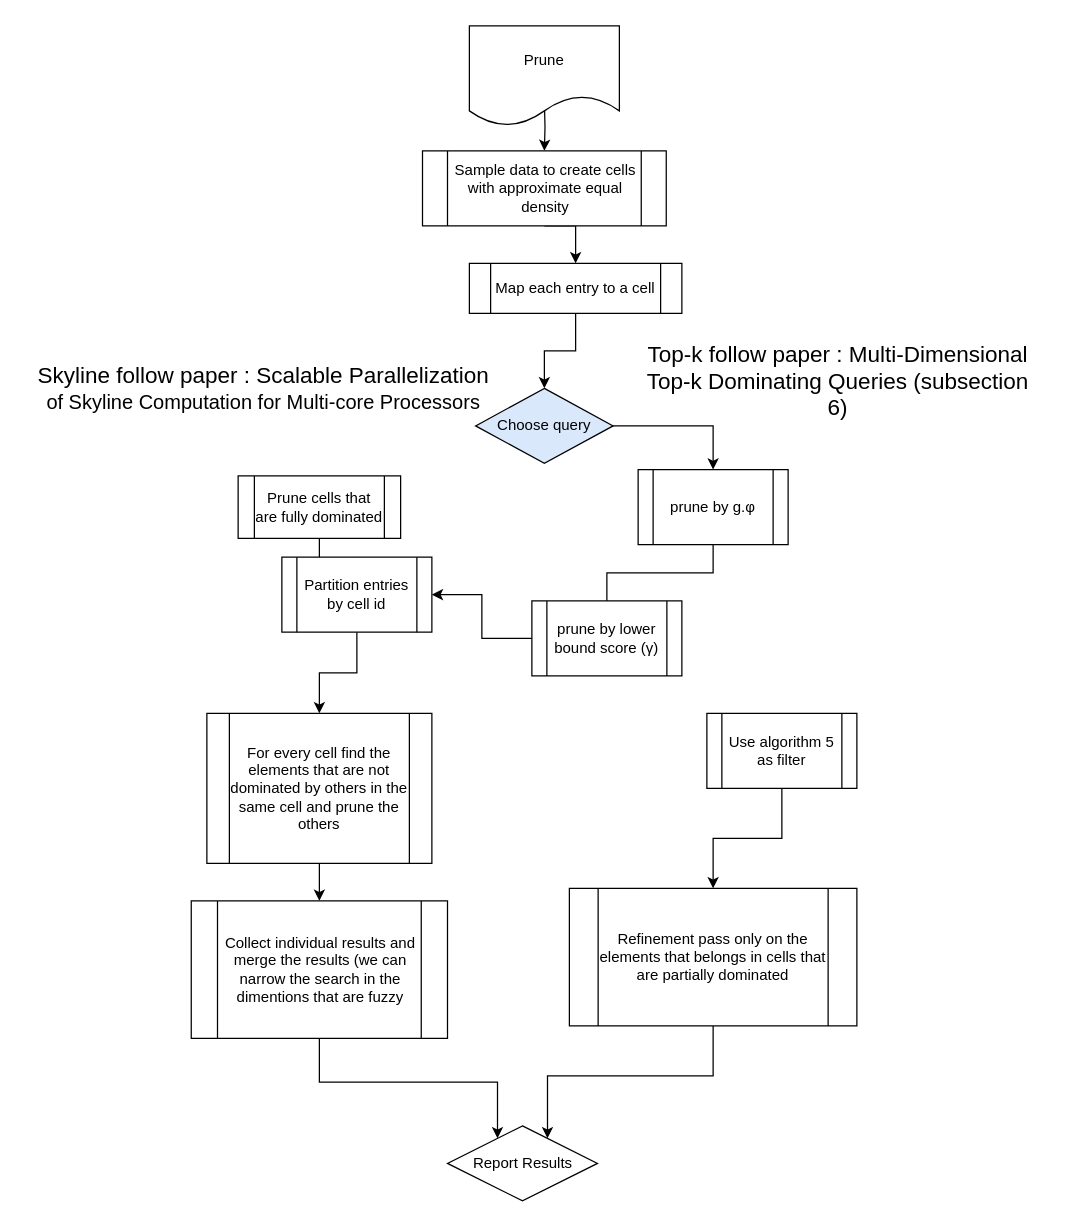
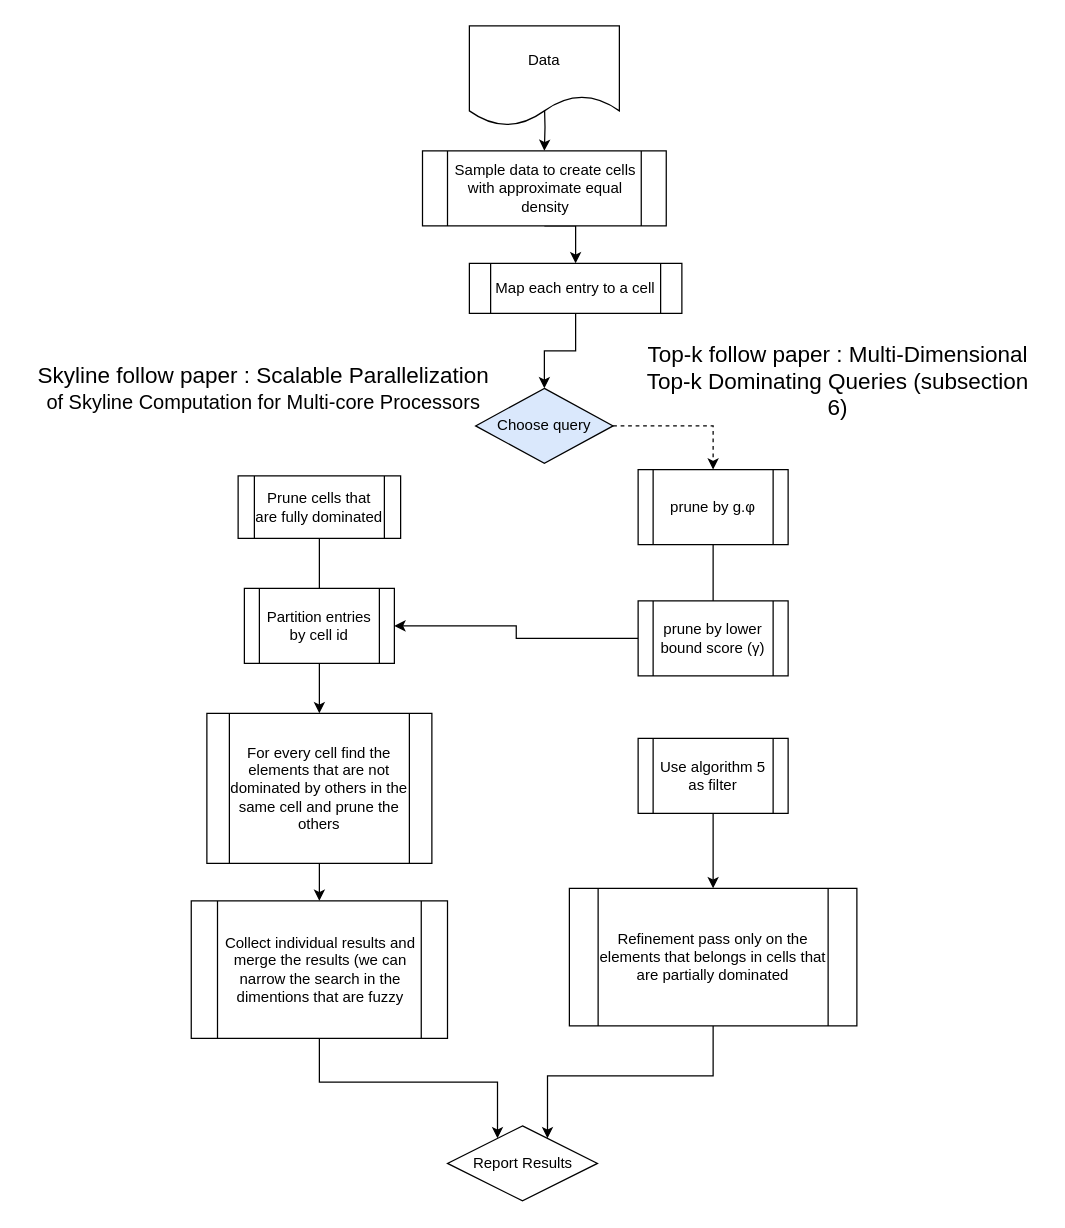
- <mxCell id="9" value="Prune" style="shape=document;whiteSpace=wrap;html=1;boundedLbl=1;" vertex="1" parent="1"><mxGeometry x="375" width="120" height="80" as="geometry" y="20" /></mxCell>
+ <mxCell id="9" value="Data" style="shape=document;whiteSpace=wrap;html=1;boundedLbl=1;" vertex="1" parent="1"><mxGeometry x="375" width="120" height="80" as="geometry" y="20" /></mxCell>
- <mxCell id="7" style="edgeStyle=orthogonalEdgeStyle;rounded=0;orthogonalLoop=1;jettySize=auto;html=1;" edge="1" parent="1" source="8" target="20"><mxGeometry relative="1" as="geometry" /></mxCell>
+ <mxCell id="7" style="edgeStyle=orthogonalEdgeStyle;rounded=0;orthogonalLoop=1;jettySize=auto;html=1;dashed=1;" edge="1" parent="1" source="8" target="20"><mxGeometry relative="1" as="geometry" /></mxCell>
- <mxCell id="14" value="Partition entries by cell id" style="shape=process;whiteSpace=wrap;html=1;backgroundOutline=1;" vertex="1" parent="1"><mxGeometry x="225" y="445" width="120" height="60" as="geometry" /></mxCell>
+ <mxCell id="14" value="Partition entries by cell id" style="shape=process;whiteSpace=wrap;html=1;backgroundOutline=1;" vertex="1" parent="1"><mxGeometry x="195" y="470" width="120" height="60" as="geometry" /></mxCell>
- <mxCell id="23" value="prune by lower bound score (γ)" style="shape=process;whiteSpace=wrap;html=1;backgroundOutline=1;" vertex="1" parent="1"><mxGeometry x="425" y="480" width="120" height="60" as="geometry" /></mxCell>
+ <mxCell id="23" value="prune by lower bound score (γ)" style="shape=process;whiteSpace=wrap;html=1;backgroundOutline=1;" vertex="1" parent="1"><mxGeometry x="510" y="480" width="120" height="60" as="geometry" /></mxCell>
- <mxCell id="25" value="Use algorithm 5 as filter" style="shape=process;whiteSpace=wrap;html=1;backgroundOutline=1;" vertex="1" parent="1"><mxGeometry x="565" y="570" width="120" height="60" as="geometry" /></mxCell>
+ <mxCell id="25" value="Use algorithm 5 as filter" style="shape=process;whiteSpace=wrap;html=1;backgroundOutline=1;" vertex="1" parent="1"><mxGeometry x="510" y="590" width="120" height="60" as="geometry" /></mxCell>
